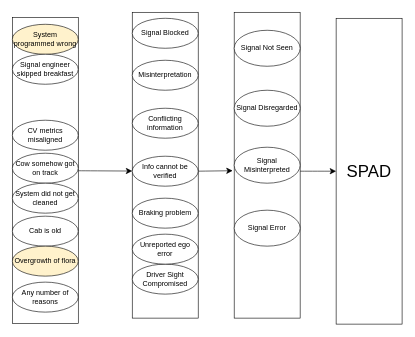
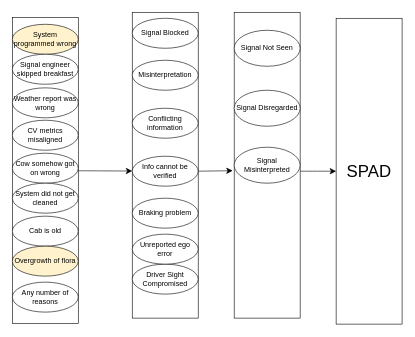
+ <mxCell id="22" value="Weather report was wrong" style="ellipse;whiteSpace=wrap;html=1;" vertex="1" parent="1"><mxGeometry x="20" y="146" width="110" height="50" as="geometry" /></mxCell>
- <mxCell id="24" value="Cow somehow got on track" style="ellipse;whiteSpace=wrap;html=1;" vertex="1" parent="1"><mxGeometry x="20" y="255" width="110" height="50" as="geometry" /></mxCell>
+ <mxCell id="24" value="Cow somehow got on wrong" style="ellipse;whiteSpace=wrap;html=1;" vertex="1" parent="1"><mxGeometry x="20" y="255" width="110" height="50" as="geometry" /></mxCell>
- <mxCell id="8" value="Signal Error" style="ellipse;whiteSpace=wrap;html=1;" vertex="1" parent="1"><mxGeometry x="390" y="350" width="110" height="60" as="geometry" /></mxCell>
